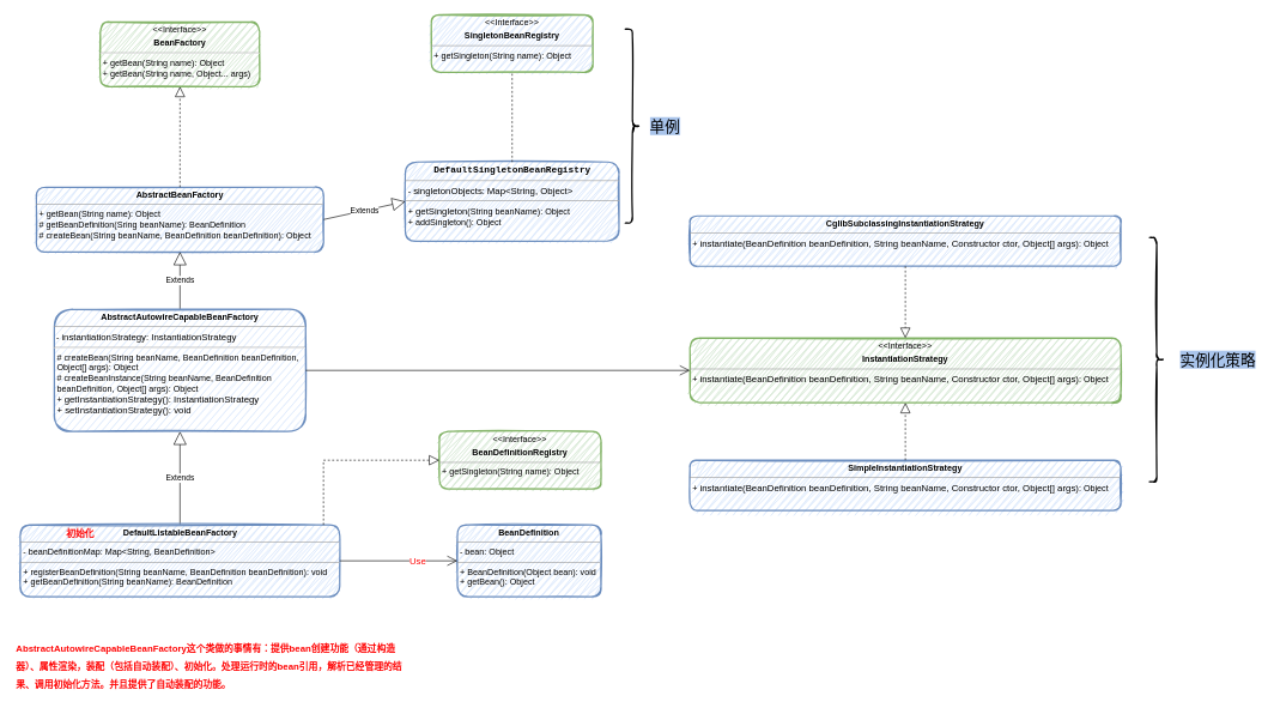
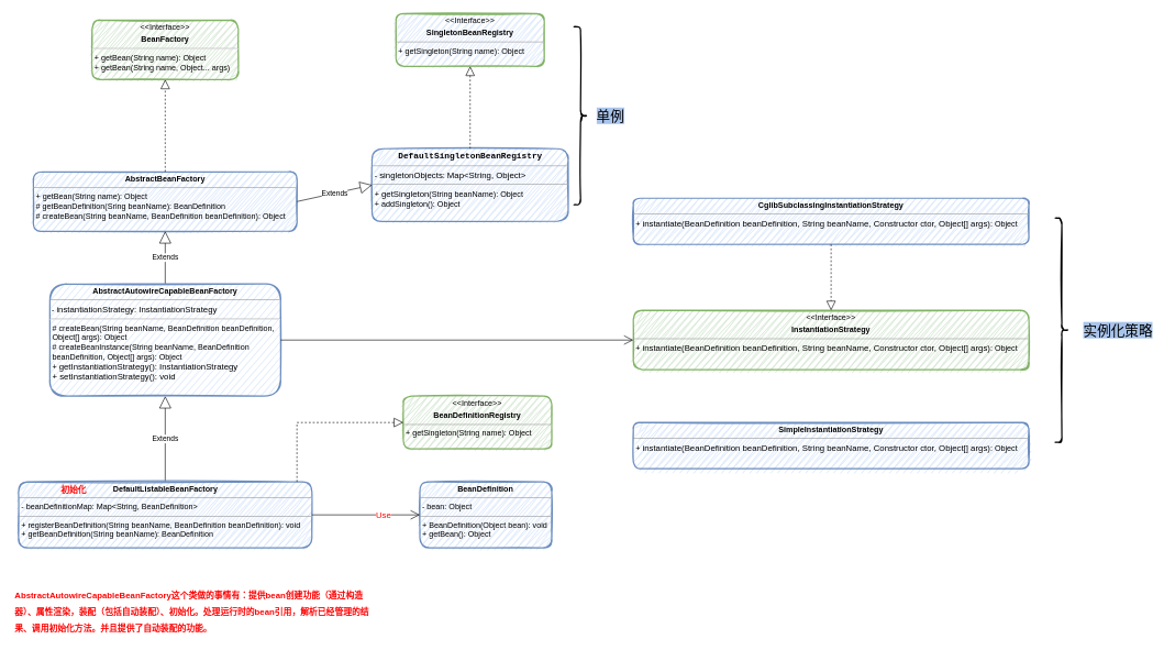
- <mxCell id="8" value="" style="endArrow=none;dashed=1;endFill=0;endSize=12;html=1;rounded=0;entryX=0.5;entryY=1;entryDx=0;entryDy=0;exitX=0.5;exitY=0;exitDx=0;exitDy=0;edgeStyle=orthogonalEdgeStyle;" edge="1" parent="1" source="7" target="4"><mxGeometry x="0.143" y="-20" width="160" relative="1" as="geometry"><mxPoint x="580" y="320" as="sourcePoint" /><mxPoint x="580" y="110" as="targetPoint" /><mxPoint as="offset" /></mxGeometry></mxCell>
+ <mxCell id="8" value="" style="endArrow=block;dashed=1;endFill=0;endSize=12;html=1;rounded=0;entryX=0.5;entryY=1;entryDx=0;entryDy=0;exitX=0.5;exitY=0;exitDx=0;exitDy=0;edgeStyle=orthogonalEdgeStyle;" edge="1" parent="1" source="7" target="4"><mxGeometry x="0.143" y="-20" width="160" relative="1" as="geometry"><mxPoint x="580" y="320" as="sourcePoint" /><mxPoint x="580" y="110" as="targetPoint" /><mxPoint as="offset" /></mxGeometry></mxCell>
- <mxCell id="23" value="" style="endArrow=block;dashed=1;endFill=0;endSize=12;html=1;rounded=0;fontFamily=Helvetica;fontSize=12;fontColor=#FF0000;exitX=0.5;exitY=0;exitDx=0;exitDy=0;entryX=0.5;entryY=1;entryDx=0;entryDy=0;" edge="1" parent="1" source="22" target="21"><mxGeometry width="160" relative="1" as="geometry"><mxPoint x="1283" y="610" as="sourcePoint" /><mxPoint x="1443" y="610" as="targetPoint" /></mxGeometry></mxCell>
